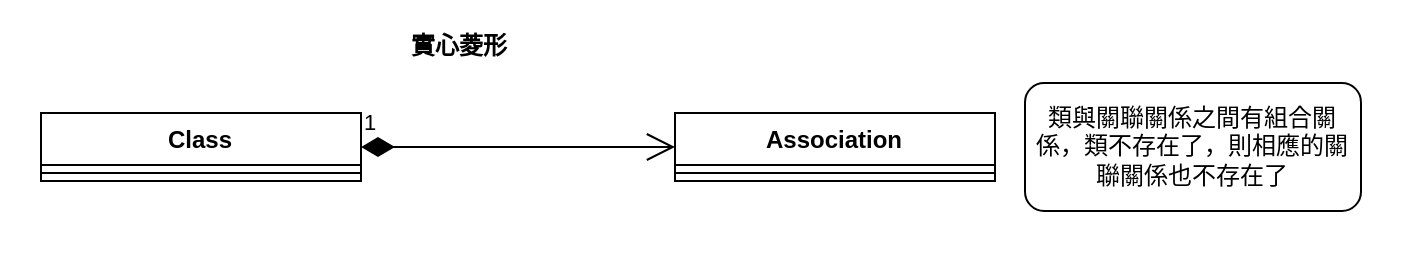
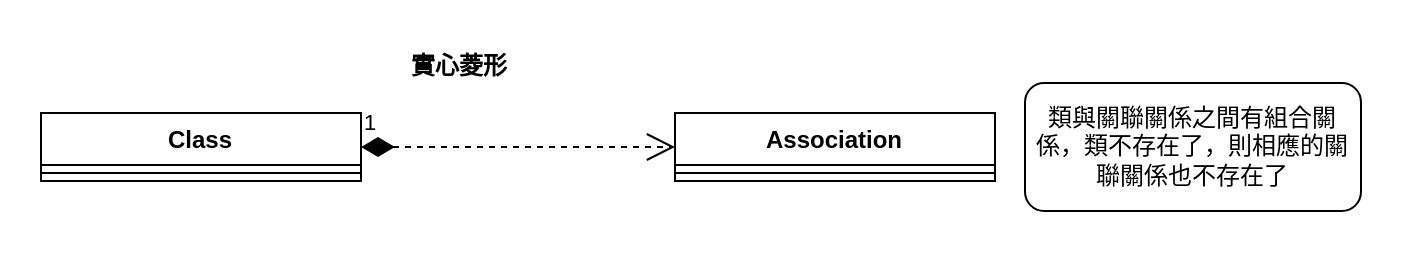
- <mxCell id="7" value="實心菱形" style="text;align=center;fontStyle=1;verticalAlign=middle;spacingLeft=3;spacingRight=3;strokeColor=none;rotatable=0;points=[[0,0.5],[1,0.5]];portConstraint=eastwest;html=1;" vertex="1" parent="1"><mxGeometry x="189" y="10" width="80" height="26" as="geometry" /></mxCell>
+ <mxCell id="7" value="實心菱形" style="text;align=center;fontStyle=1;verticalAlign=middle;spacingLeft=3;spacingRight=3;strokeColor=none;rotatable=0;points=[[0,0.5],[1,0.5]];portConstraint=eastwest;html=1;" vertex="1" parent="1"><mxGeometry x="189" y="20" width="80" height="26" as="geometry" /></mxCell>
- <mxCell id="4" value="1" style="endArrow=open;html=1;endSize=12;startArrow=diamondThin;startSize=14;startFill=1;edgeStyle=orthogonalEdgeStyle;align=left;verticalAlign=bottom;rounded=0;entryX=0;entryY=0.5;entryDx=0;entryDy=0;exitX=1;exitY=0.5;exitDx=0;exitDy=0;" edge="1" parent="1" source="2" target="5"><mxGeometry x="-1" y="3" relative="1" as="geometry"><mxPoint x="186" y="167" as="sourcePoint" /><mxPoint x="346" y="167" as="targetPoint" /></mxGeometry></mxCell>
+ <mxCell id="4" value="1" style="endArrow=open;html=1;endSize=12;startArrow=diamondThin;startSize=14;startFill=1;edgeStyle=orthogonalEdgeStyle;align=left;verticalAlign=bottom;rounded=0;entryX=0;entryY=0.5;entryDx=0;entryDy=0;exitX=1;exitY=0.5;exitDx=0;exitDy=0;dashed=1;" edge="1" parent="1" source="2" target="5"><mxGeometry x="-1" y="3" relative="1" as="geometry"><mxPoint x="186" y="167" as="sourcePoint" /><mxPoint x="346" y="167" as="targetPoint" /></mxGeometry></mxCell>
